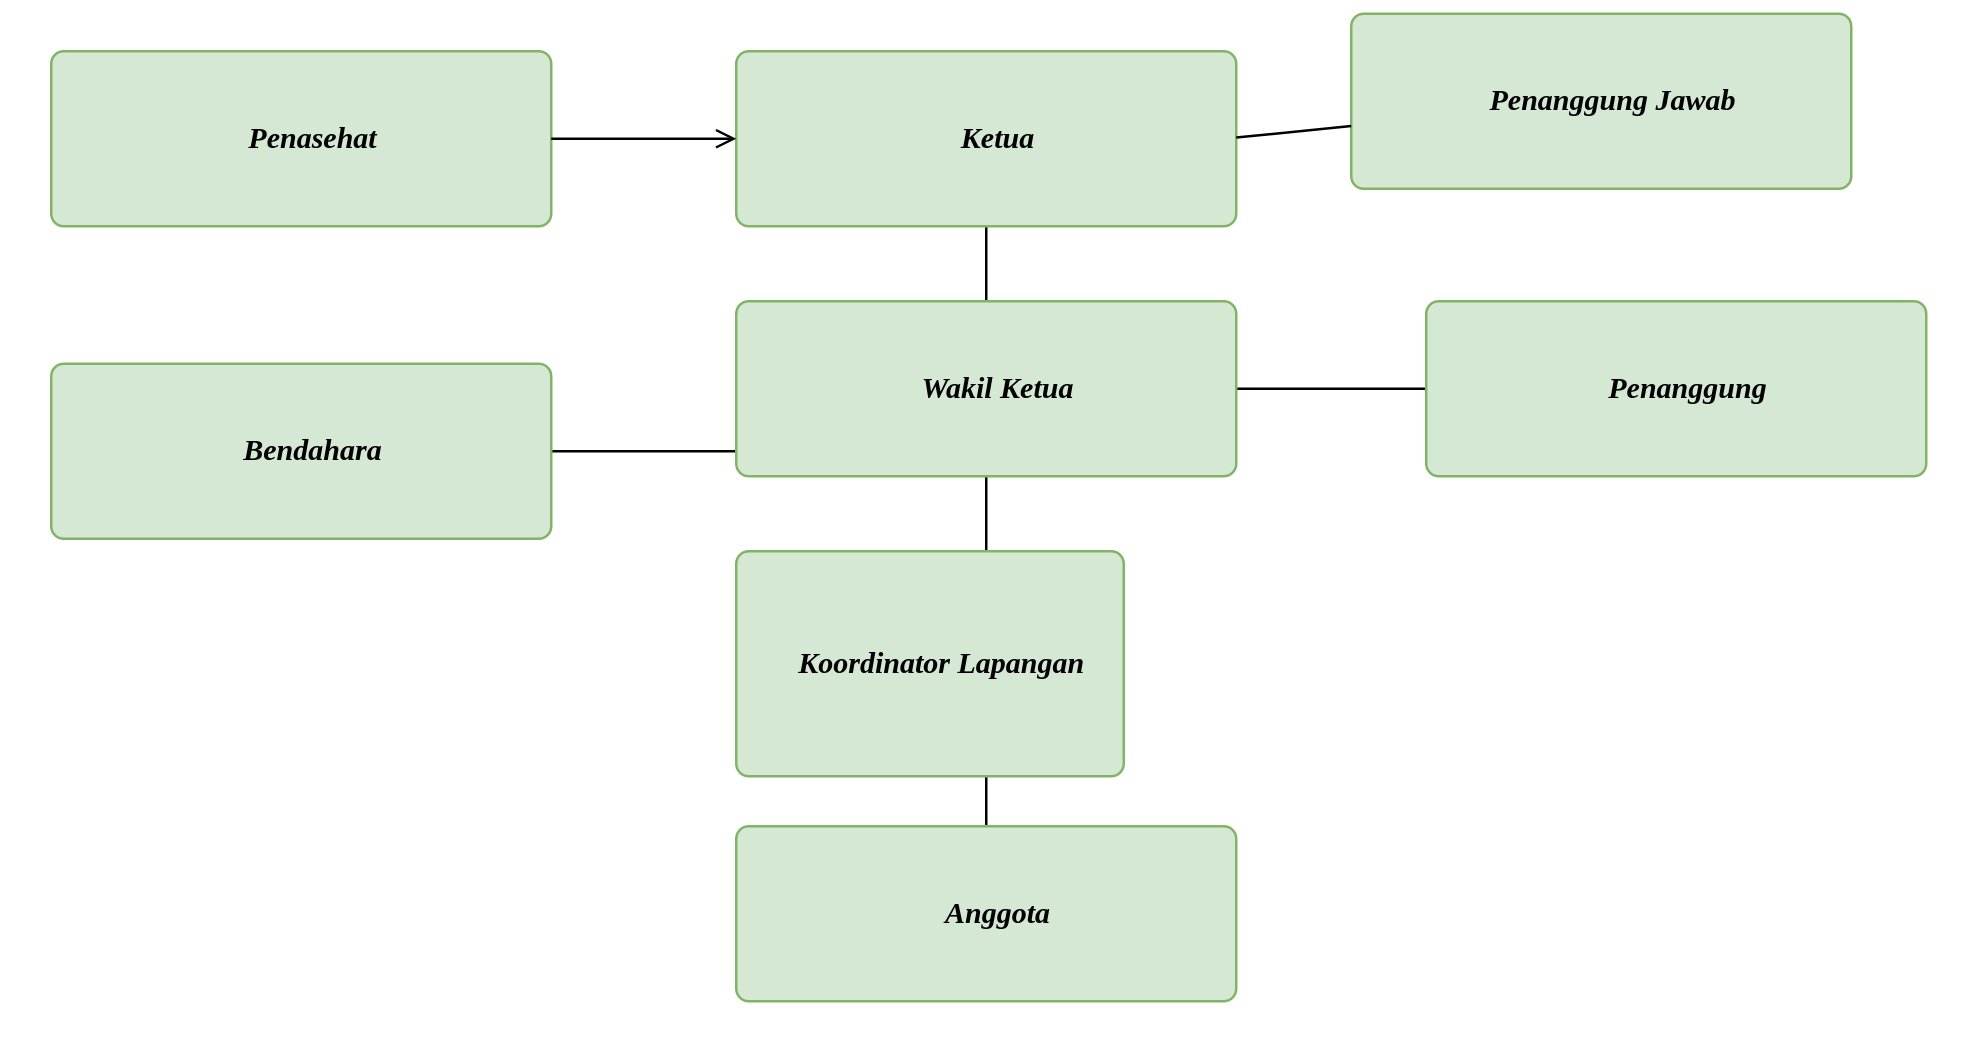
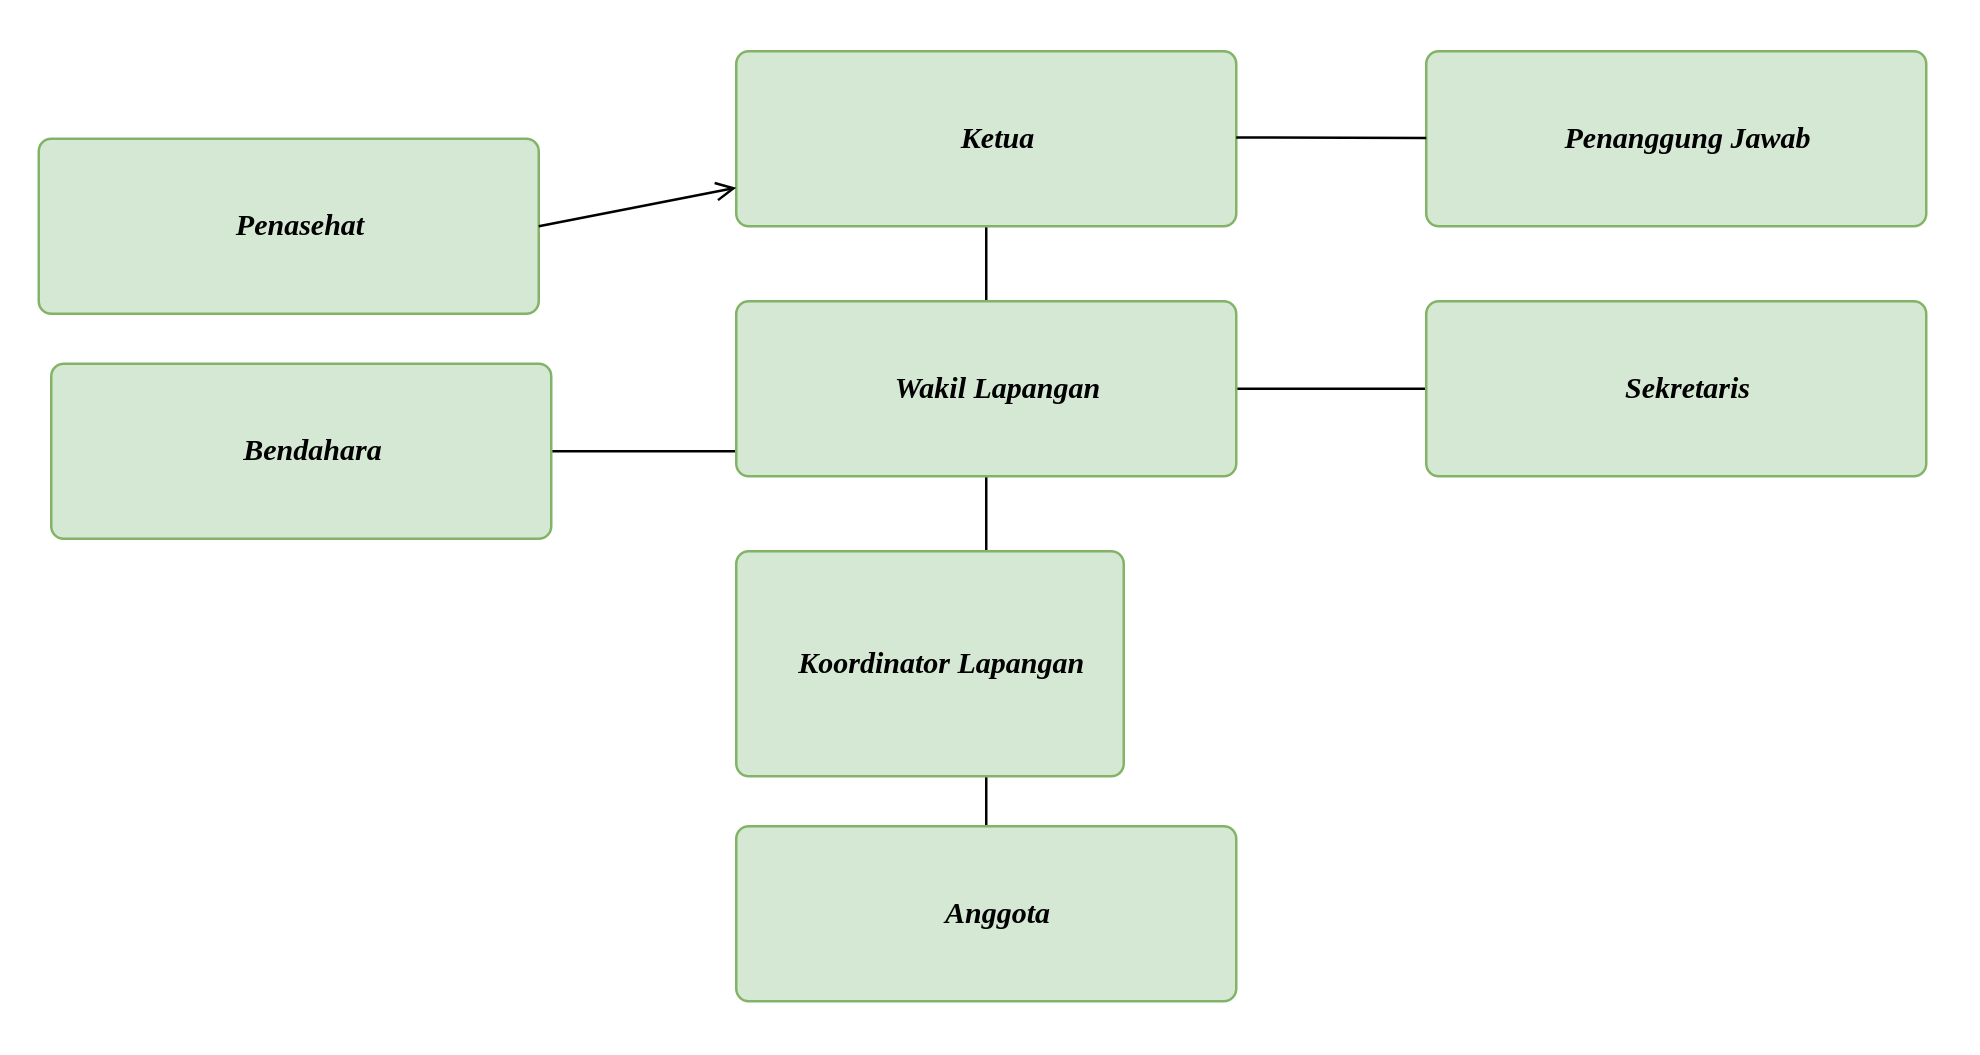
- <mxCell id="5" value="&lt;b&gt;&lt;i&gt;Penanggung Jawab&lt;/i&gt;&lt;/b&gt;" style="html=1;shadow=0;dashed=0;shape=mxgraph.bootstrap.rrect;rSize=5;strokeColor=#82b366;strokeWidth=1;fillColor=#d5e8d4;whiteSpace=wrap;align=center;verticalAlign=middle;spacingLeft=10;fontFamily=Verdana;fontStyle=0" vertex="1" parent="1"><mxGeometry x="540" y="5" width="200" height="70" as="geometry" /></mxCell>
+ <mxCell id="5" value="&lt;b&gt;&lt;i&gt;Penanggung Jawab&lt;/i&gt;&lt;/b&gt;" style="html=1;shadow=0;dashed=0;shape=mxgraph.bootstrap.rrect;rSize=5;strokeColor=#82b366;strokeWidth=1;fillColor=#d5e8d4;whiteSpace=wrap;align=center;verticalAlign=middle;spacingLeft=10;fontFamily=Verdana;fontStyle=0" vertex="1" parent="1"><mxGeometry x="570" y="20" width="200" height="70" as="geometry" /></mxCell>
- <mxCell id="6" value="&lt;b&gt;&lt;i&gt;Penasehat&lt;/i&gt;&lt;/b&gt;" style="html=1;shadow=0;dashed=0;shape=mxgraph.bootstrap.rrect;rSize=5;strokeColor=#82b366;strokeWidth=1;fillColor=#d5e8d4;whiteSpace=wrap;align=center;verticalAlign=middle;spacingLeft=10;fontFamily=Verdana;fontStyle=0" vertex="1" parent="1"><mxGeometry x="20" y="20" width="200" height="70" as="geometry" /></mxCell>
+ <mxCell id="6" value="&lt;b&gt;&lt;i&gt;Penasehat&lt;/i&gt;&lt;/b&gt;" style="html=1;shadow=0;dashed=0;shape=mxgraph.bootstrap.rrect;rSize=5;strokeColor=#82b366;strokeWidth=1;fillColor=#d5e8d4;whiteSpace=wrap;align=center;verticalAlign=middle;spacingLeft=10;fontFamily=Verdana;fontStyle=0" vertex="1" parent="1"><mxGeometry x="15" y="55" width="200" height="70" as="geometry" /></mxCell>
- <mxCell id="11" value="&lt;b&gt;&lt;i&gt;Wakil Ketua&lt;/i&gt;&lt;/b&gt;" style="html=1;shadow=0;dashed=0;shape=mxgraph.bootstrap.rrect;rSize=5;strokeColor=#82b366;strokeWidth=1;fillColor=#d5e8d4;whiteSpace=wrap;align=center;verticalAlign=middle;spacingLeft=10;fontFamily=Verdana;fontStyle=0" vertex="1" parent="1"><mxGeometry x="294" y="120" width="200" height="70" as="geometry" /></mxCell>
+ <mxCell id="11" value="&lt;b&gt;&lt;i&gt;Wakil Lapangan&lt;/i&gt;&lt;/b&gt;" style="html=1;shadow=0;dashed=0;shape=mxgraph.bootstrap.rrect;rSize=5;strokeColor=#82b366;strokeWidth=1;fillColor=#d5e8d4;whiteSpace=wrap;align=center;verticalAlign=middle;spacingLeft=10;fontFamily=Verdana;fontStyle=0" vertex="1" parent="1"><mxGeometry x="294" y="120" width="200" height="70" as="geometry" /></mxCell>
- <mxCell id="14" value="&lt;b&gt;&lt;i&gt;Penanggung&lt;/i&gt;&lt;/b&gt;" style="html=1;shadow=0;dashed=0;shape=mxgraph.bootstrap.rrect;rSize=5;strokeColor=#82b366;strokeWidth=1;fillColor=#d5e8d4;whiteSpace=wrap;align=center;verticalAlign=middle;spacingLeft=10;fontFamily=Verdana;fontStyle=0" vertex="1" parent="1"><mxGeometry x="570" y="120" width="200" height="70" as="geometry" /></mxCell>
+ <mxCell id="14" value="&lt;b&gt;&lt;i&gt;Sekretaris&lt;/i&gt;&lt;/b&gt;" style="html=1;shadow=0;dashed=0;shape=mxgraph.bootstrap.rrect;rSize=5;strokeColor=#82b366;strokeWidth=1;fillColor=#d5e8d4;whiteSpace=wrap;align=center;verticalAlign=middle;spacingLeft=10;fontFamily=Verdana;fontStyle=0" vertex="1" parent="1"><mxGeometry x="570" y="120" width="200" height="70" as="geometry" /></mxCell>
